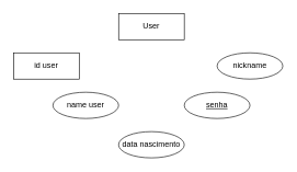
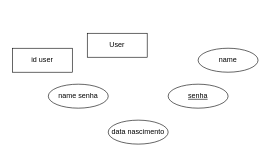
- <mxCell id="2" value="&lt;font style=&quot;vertical-align: inherit;&quot;&gt;&lt;font style=&quot;vertical-align: inherit;&quot;&gt;&lt;font style=&quot;vertical-align: inherit;&quot;&gt;&lt;font style=&quot;vertical-align: inherit;&quot;&gt;User&lt;/font&gt;&lt;/font&gt;&lt;/font&gt;&lt;/font&gt;" style="whiteSpace=wrap;html=1;align=center;" vertex="1" parent="1"><mxGeometry x="180" y="20" width="100" height="40" as="geometry" /></mxCell>
+ <mxCell id="2" value="&lt;font style=&quot;vertical-align: inherit;&quot;&gt;&lt;font style=&quot;vertical-align: inherit;&quot;&gt;&lt;font style=&quot;vertical-align: inherit;&quot;&gt;&lt;font style=&quot;vertical-align: inherit;&quot;&gt;User&lt;/font&gt;&lt;/font&gt;&lt;/font&gt;&lt;/font&gt;" style="whiteSpace=wrap;html=1;align=center;" vertex="1" parent="1"><mxGeometry x="145" y="55" width="100" height="40" as="geometry" /></mxCell>
- <mxCell id="5" value="&lt;font style=&quot;vertical-align: inherit;&quot;&gt;&lt;font style=&quot;vertical-align: inherit;&quot;&gt;nickname&lt;/font&gt;&lt;/font&gt;" style="ellipse;whiteSpace=wrap;html=1;align=center;" vertex="1" parent="1"><mxGeometry x="330" y="80" width="100" height="40" as="geometry" /></mxCell>
+ <mxCell id="5" value="&lt;font style=&quot;vertical-align: inherit;&quot;&gt;&lt;font style=&quot;vertical-align: inherit;&quot;&gt;name&lt;/font&gt;&lt;/font&gt;" style="ellipse;whiteSpace=wrap;html=1;align=center;" vertex="1" parent="1"><mxGeometry x="330" y="80" width="100" height="40" as="geometry" /></mxCell>
- <mxCell id="4" value="&lt;font style=&quot;vertical-align: inherit;&quot;&gt;&lt;font style=&quot;vertical-align: inherit;&quot;&gt;name user&lt;/font&gt;&lt;/font&gt;" style="ellipse;whiteSpace=wrap;html=1;align=center;" vertex="1" parent="1"><mxGeometry x="80" y="140" width="100" height="40" as="geometry" /></mxCell>
+ <mxCell id="4" value="&lt;font style=&quot;vertical-align: inherit;&quot;&gt;&lt;font style=&quot;vertical-align: inherit;&quot;&gt;name senha&lt;/font&gt;&lt;/font&gt;" style="ellipse;whiteSpace=wrap;html=1;align=center;" vertex="1" parent="1"><mxGeometry x="80" y="140" width="100" height="40" as="geometry" /></mxCell>
